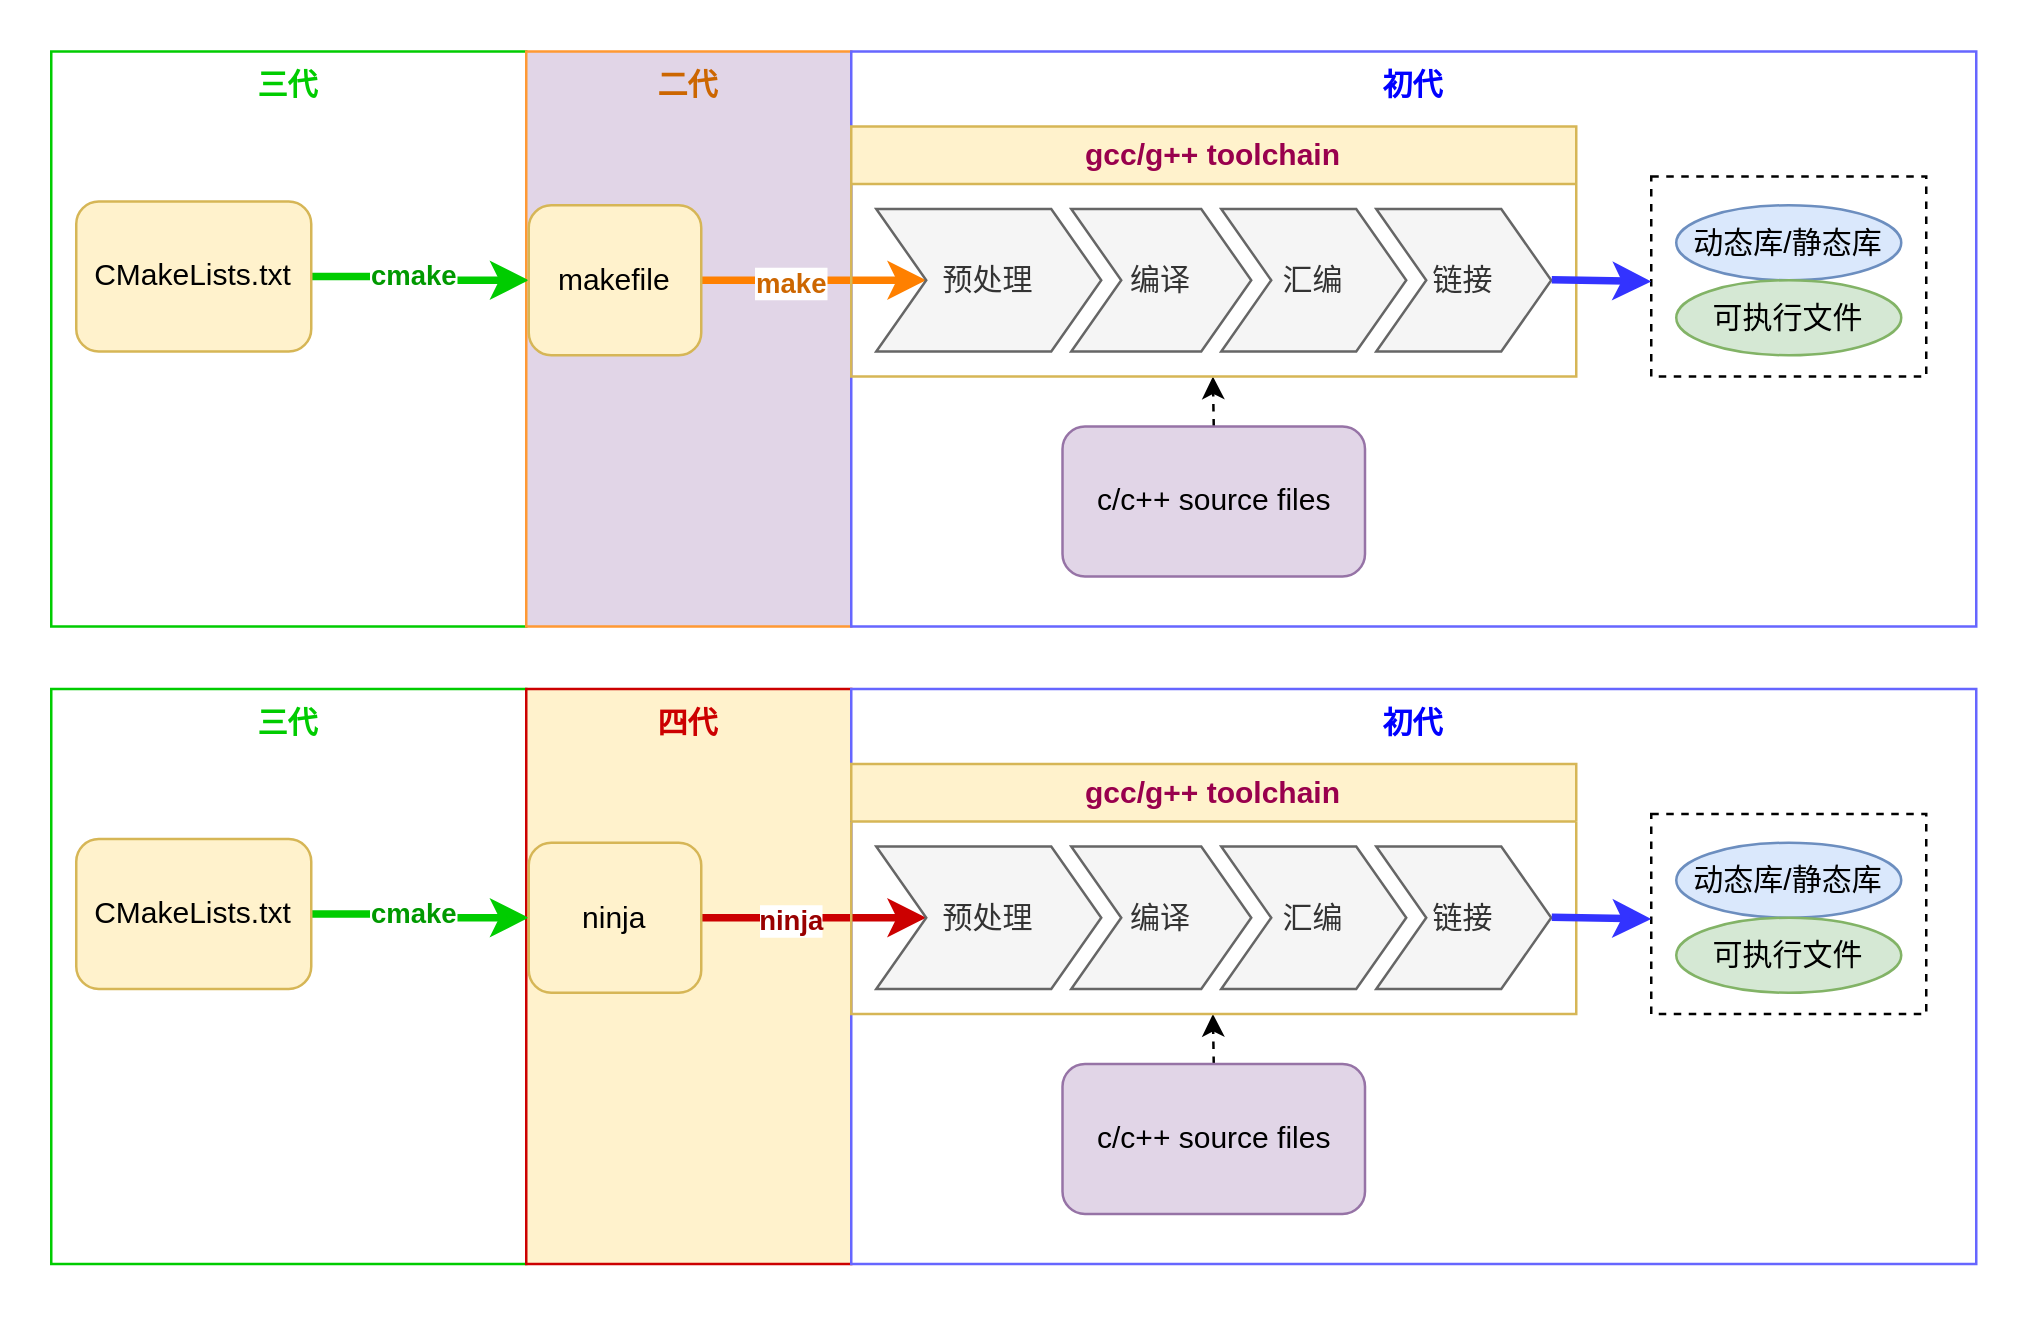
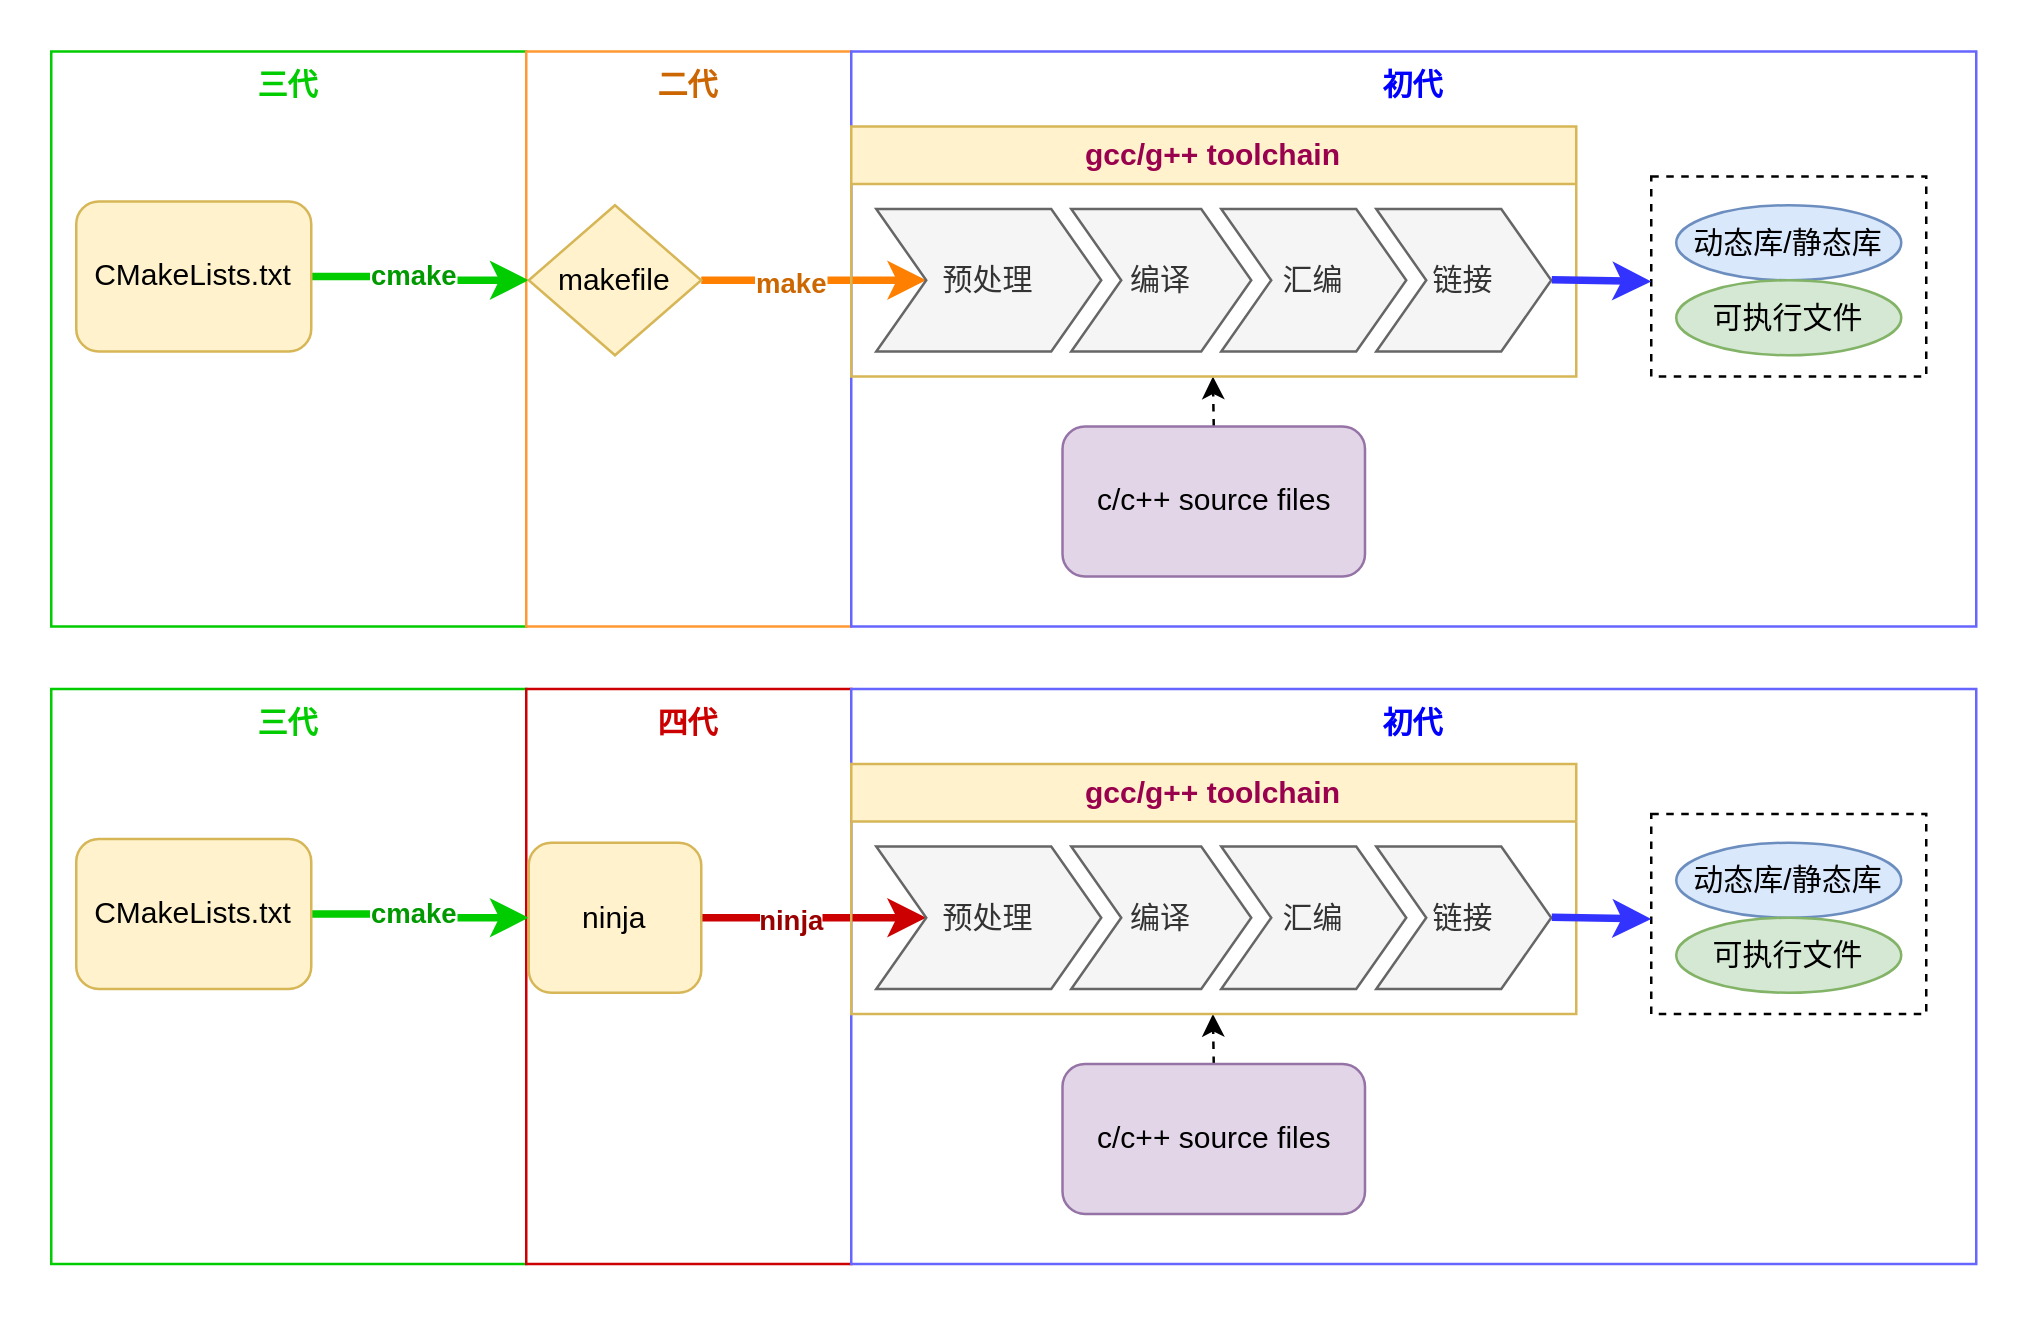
- <mxCell id="3" value="二代" style="rounded=0;whiteSpace=wrap;html=1;strokeColor=#FF9933;verticalAlign=top;fontStyle=1;fontColor=#CC6600;fillColor=#e1d5e7;" vertex="1" parent="1"><mxGeometry x="210" y="20" width="130" height="230" as="geometry" /></mxCell>
+ <mxCell id="3" value="二代" style="rounded=0;whiteSpace=wrap;html=1;strokeColor=#FF9933;verticalAlign=top;fontStyle=1;fontColor=#CC6600;" vertex="1" parent="1"><mxGeometry x="210" y="20" width="130" height="230" as="geometry" /></mxCell>
- <mxCell id="13" value="makefile" style="rounded=1;whiteSpace=wrap;html=1;fillColor=#fff2cc;strokeColor=#d6b656;" vertex="1" parent="1"><mxGeometry x="211" y="81.5" width="69" height="60" as="geometry" /></mxCell>
+ <mxCell id="13" value="makefile" style="rhombus;whiteSpace=wrap;html=1;fillColor=#fff2cc;strokeColor=#d6b656;" vertex="1" parent="1"><mxGeometry x="211" y="81.5" width="69" height="60" as="geometry" /></mxCell>
- <mxCell id="23" value="四代" style="rounded=0;whiteSpace=wrap;html=1;strokeColor=#CC0000;verticalAlign=top;fontStyle=1;fontColor=#CC0000;fillColor=#fff2cc;" vertex="1" parent="1"><mxGeometry x="210" y="275" width="130" height="230" as="geometry" /></mxCell>
+ <mxCell id="23" value="四代" style="rounded=0;whiteSpace=wrap;html=1;strokeColor=#CC0000;verticalAlign=top;fontStyle=1;fontColor=#CC0000;" vertex="1" parent="1"><mxGeometry x="210" y="275" width="130" height="230" as="geometry" /></mxCell>
